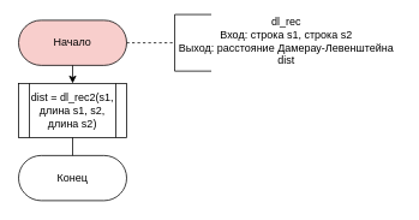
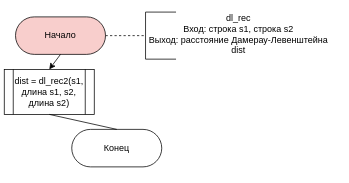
- <mxCell id="6" value="dist = dl_rec2(s1, длина s1, s2, длина s2)" style="shape=process;whiteSpace=wrap;html=1;backgroundOutline=1;" parent="1" vertex="1"><mxGeometry x="20" y="92" width="120" height="60" as="geometry" /></mxCell>
+ <mxCell id="6" value="dist = dl_rec2(s1, длина s1, s2, длина s2)" style="shape=process;whiteSpace=wrap;html=1;backgroundOutline=1;" parent="1" vertex="1"><mxGeometry x="5" y="92" width="120" height="60" as="geometry" /></mxCell>
- <mxCell id="7" value="Конец" style="rounded=1;whiteSpace=wrap;html=1;arcSize=50;" parent="1" vertex="1"><mxGeometry x="20" width="120" height="50" as="geometry" y="172" /></mxCell>
+ <mxCell id="7" value="Конец" style="rounded=1;whiteSpace=wrap;html=1;arcSize=50;" parent="1" vertex="1"><mxGeometry x="95" y="172" width="120" height="50" as="geometry" /></mxCell>
